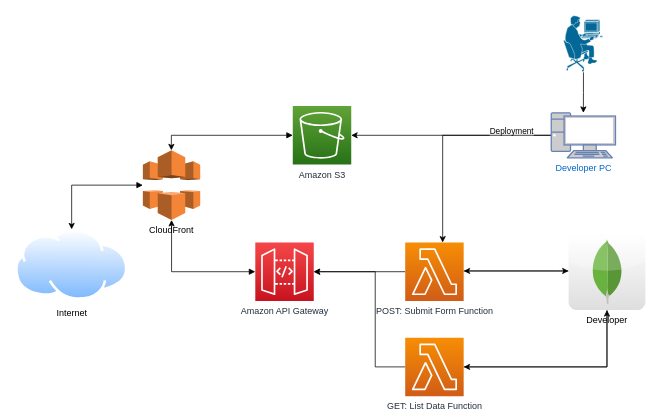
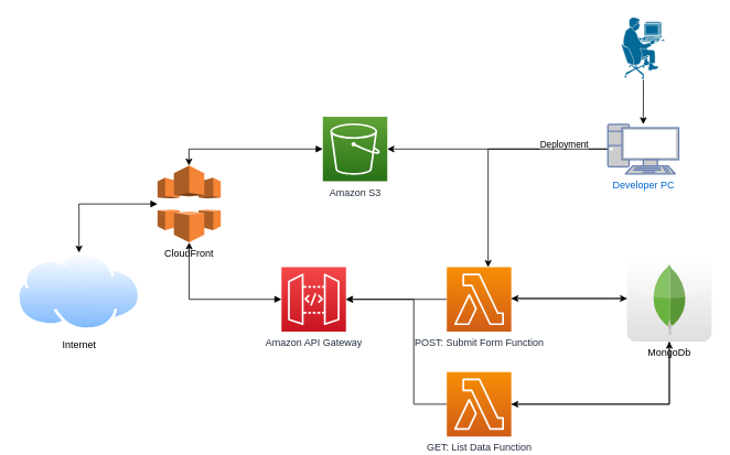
- <mxCell id="21" value="Developer" style="dashed=0;outlineConnect=0;html=1;align=center;labelPosition=center;verticalLabelPosition=bottom;verticalAlign=top;shape=mxgraph.webicons.mongodb;gradientColor=#DFDEDE" parent="1" vertex="1"><mxGeometry x="758" y="310.8" width="102.4" height="102.4" as="geometry" /></mxCell>
+ <mxCell id="21" value="MongoDb" style="dashed=0;outlineConnect=0;html=1;align=center;labelPosition=center;verticalLabelPosition=bottom;verticalAlign=top;shape=mxgraph.webicons.mongodb;gradientColor=#DFDEDE" parent="1" vertex="1"><mxGeometry x="758" y="310.8" width="102.4" height="102.4" as="geometry" /></mxCell>
